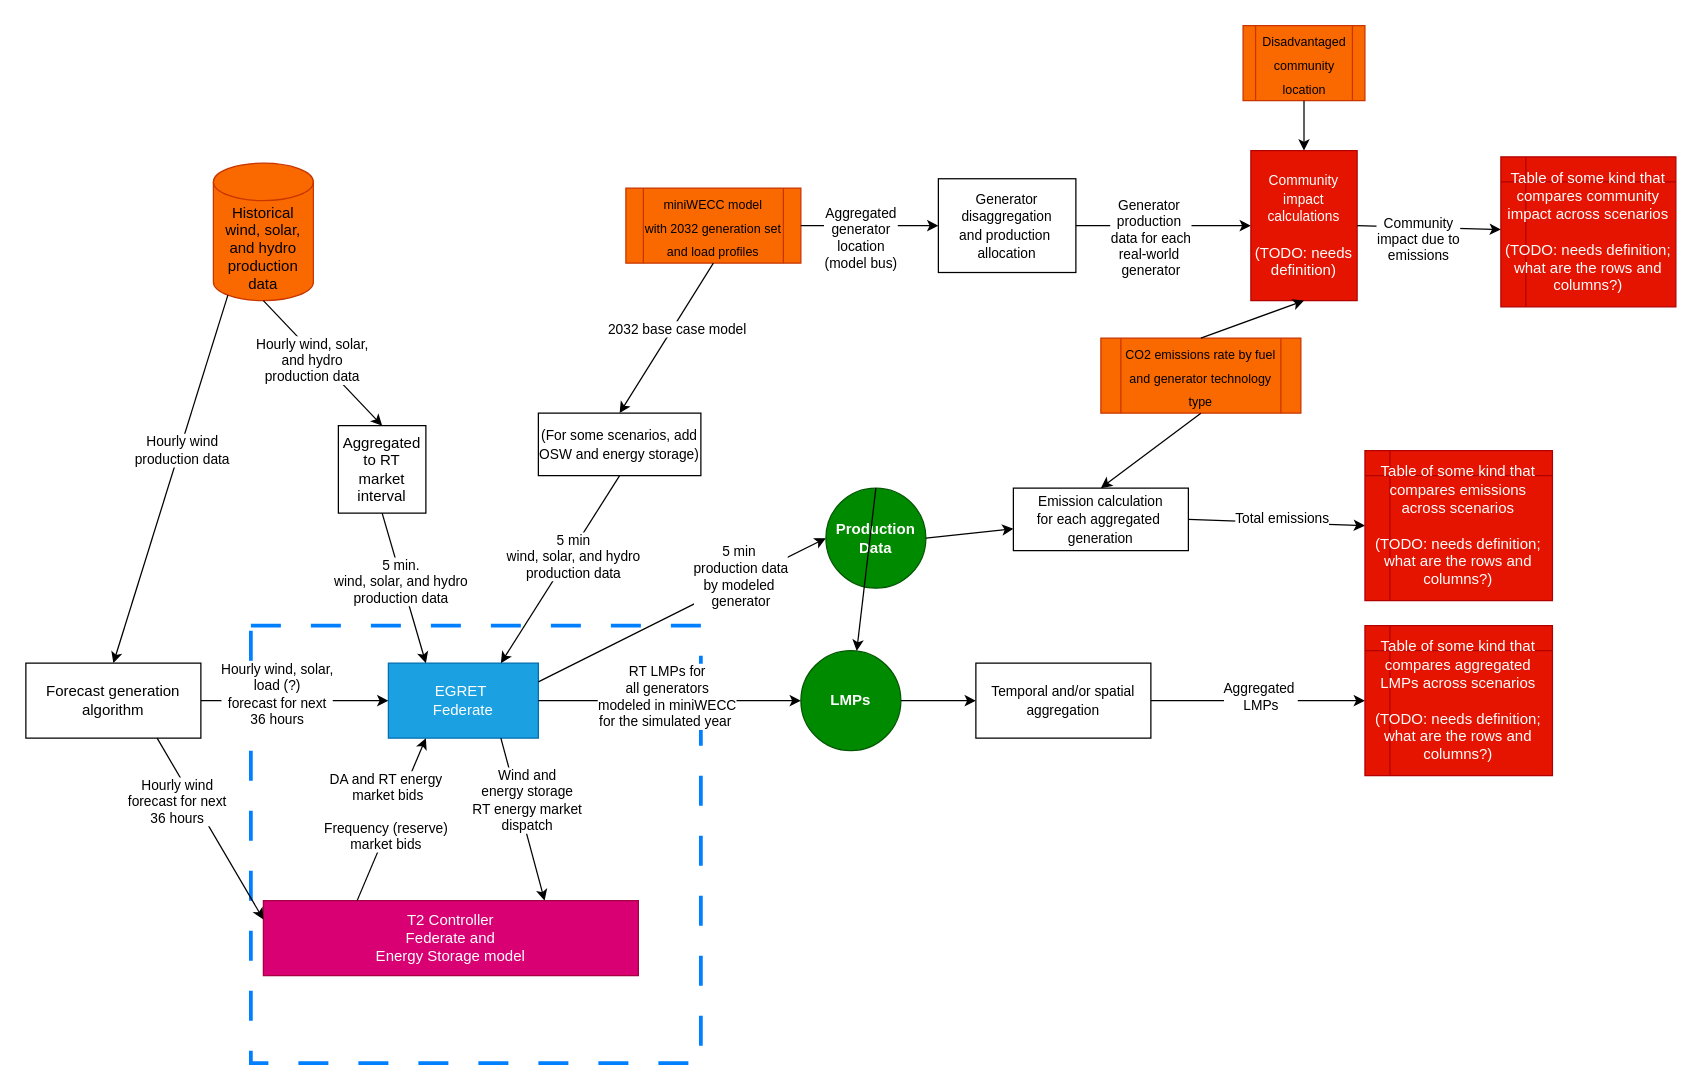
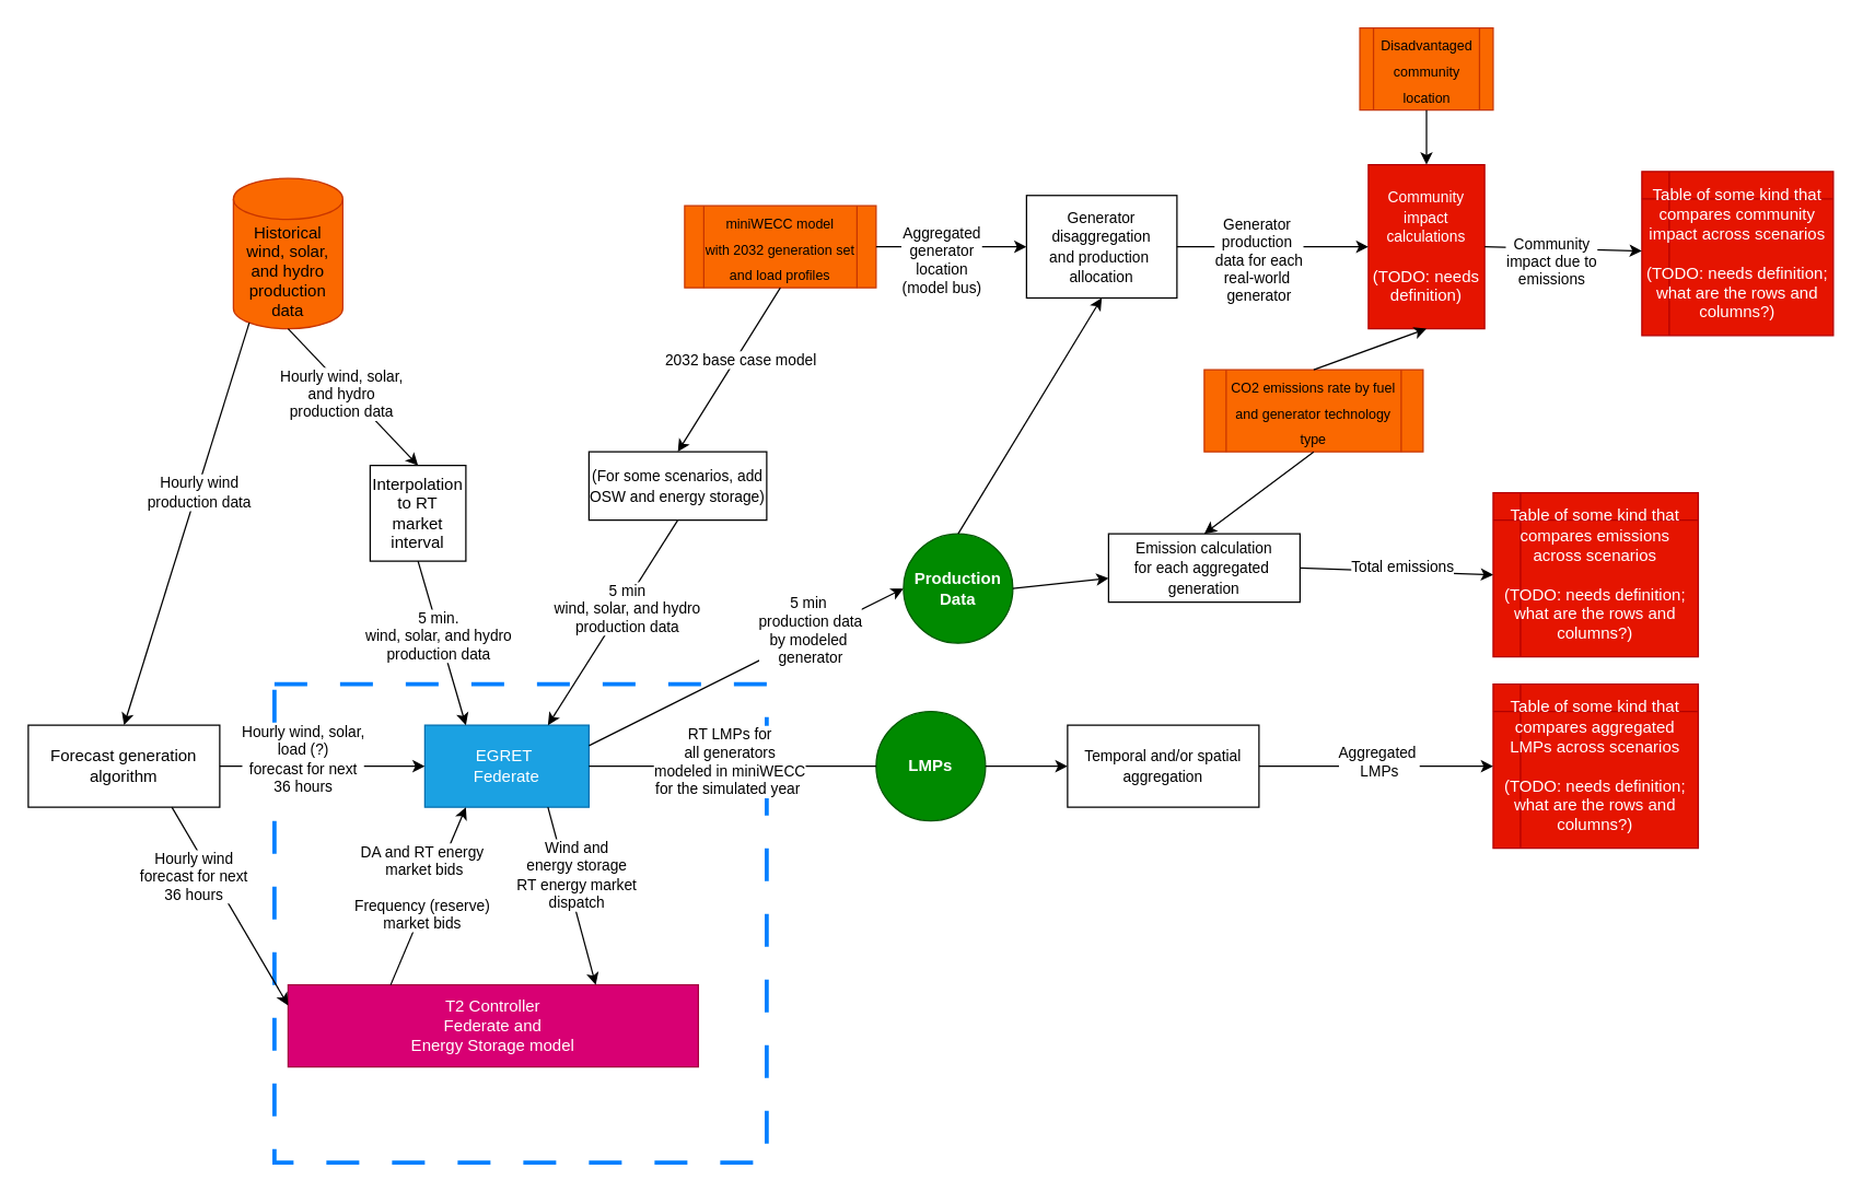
- <mxCell id="12" value="Aggregated to RT market interval" style="whiteSpace=wrap;html=1;aspect=fixed;" parent="1" vertex="1"><mxGeometry x="270" y="340" width="70" height="70" as="geometry" /></mxCell>
+ <mxCell id="12" value="Interpolation to RT market interval" style="whiteSpace=wrap;html=1;aspect=fixed;" parent="1" vertex="1"><mxGeometry x="270" y="340" width="70" height="70" as="geometry" /></mxCell>
- <mxCell id="45" value="" style="endArrow=classic;html=1;exitX=0.5;exitY=0;exitDx=0;exitDy=0;" parent="1" source="33" target="3" edge="1"><mxGeometry width="50" height="50" relative="1" as="geometry"><mxPoint x="750" y="720" as="sourcePoint" /><mxPoint x="800" y="720" as="targetPoint" /></mxGeometry></mxCell>
+ <mxCell id="45" value="" style="endArrow=classic;html=1;exitX=0.5;exitY=0;exitDx=0;exitDy=0;entryX=0.5;entryY=1;entryDx=0;entryDy=0;" parent="1" source="33" target="46" edge="1"><mxGeometry width="50" height="50" relative="1" as="geometry"><mxPoint x="750" y="720" as="sourcePoint" /><mxPoint x="800" y="720" as="targetPoint" /></mxGeometry></mxCell>
- <mxCell id="5" value="" style="endArrow=classic;html=1;entryX=0;entryY=0.5;entryDx=0;entryDy=0;exitX=1;exitY=0.5;exitDx=0;exitDy=0;" parent="1" source="4" target="3" edge="1"><mxGeometry width="50" height="50" relative="1" as="geometry"><mxPoint x="300" y="690" as="sourcePoint" /><mxPoint x="350" y="640" as="targetPoint" /></mxGeometry></mxCell>
+ <mxCell id="5" value="" style="endArrow=none;html=1;entryX=0;entryY=0.5;entryDx=0;entryDy=0;exitX=1;exitY=0.5;exitDx=0;exitDy=0;" parent="1" source="4" target="3" edge="1"><mxGeometry width="50" height="50" relative="1" as="geometry"><mxPoint x="300" y="690" as="sourcePoint" /><mxPoint x="350" y="640" as="targetPoint" /></mxGeometry></mxCell>
